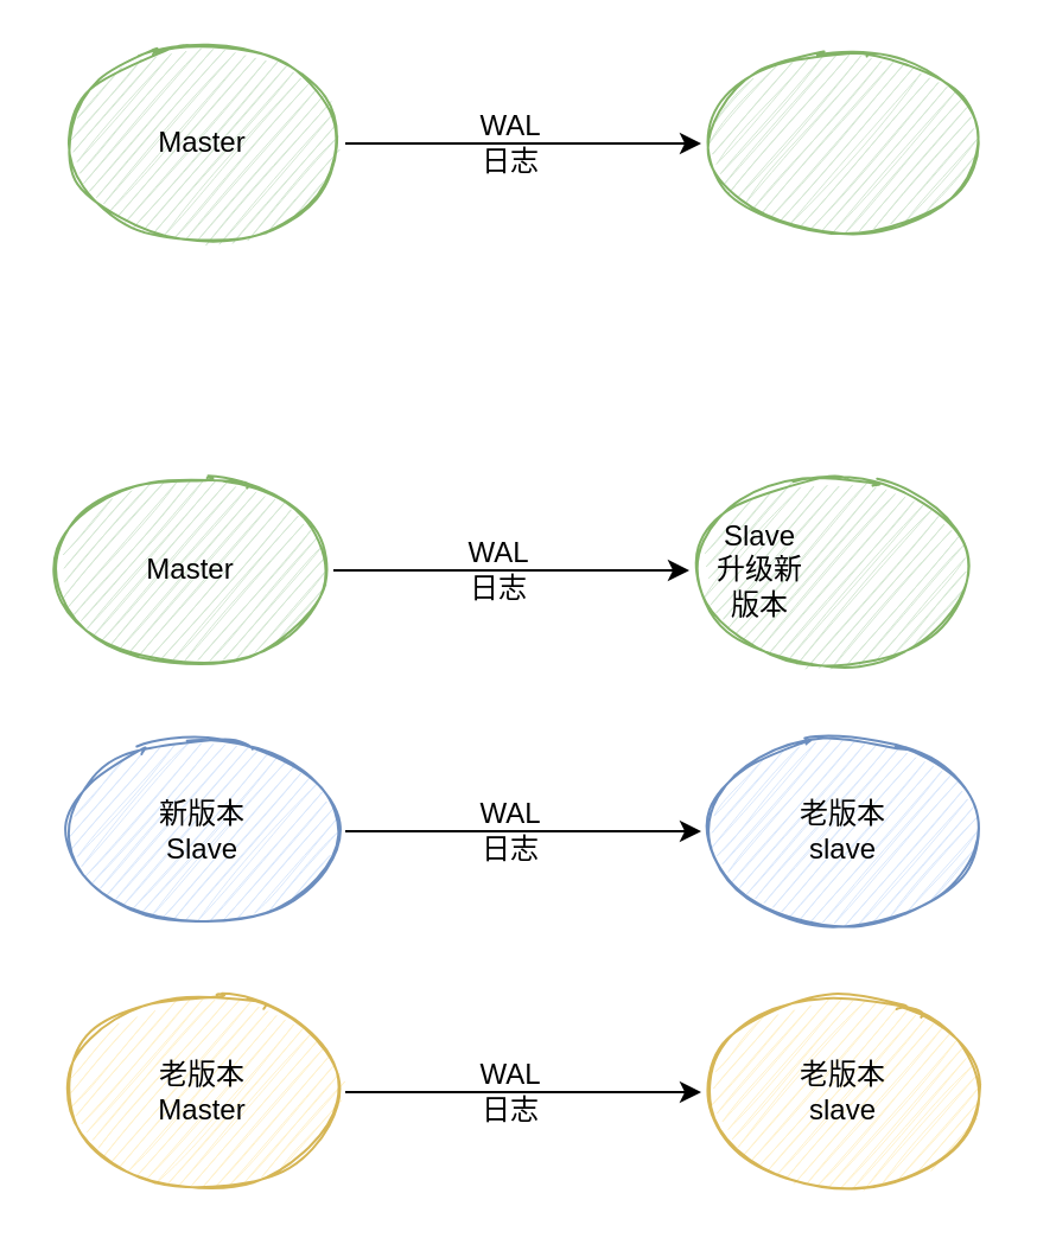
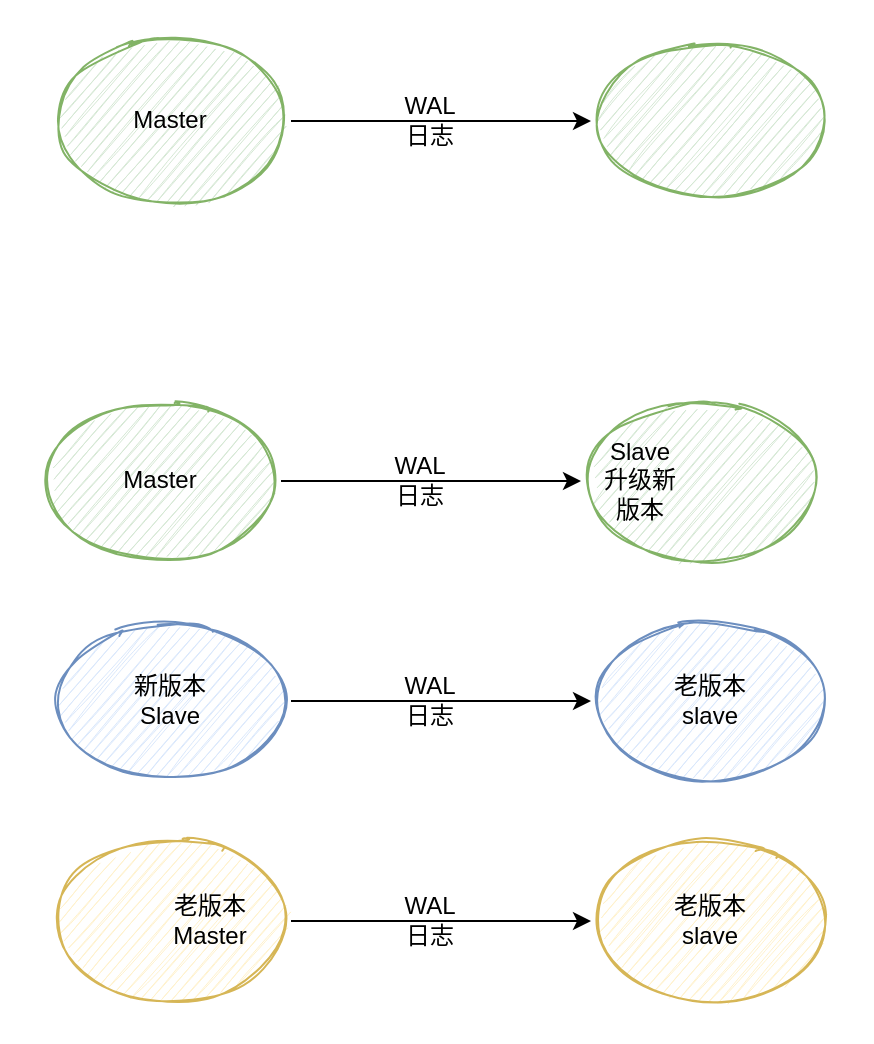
- <mxCell id="20" value="老版本&lt;br&gt;Master" style="text;html=1;strokeColor=none;fillColor=none;align=center;verticalAlign=middle;whiteSpace=wrap;rounded=0;sketch=1;" vertex="1" parent="1"><mxGeometry x="65" y="450" width="40" height="20" as="geometry" /></mxCell>
+ <mxCell id="20" value="老版本&lt;br&gt;Master" style="text;html=1;strokeColor=none;fillColor=none;align=center;verticalAlign=middle;whiteSpace=wrap;rounded=0;sketch=1;" vertex="1" parent="1"><mxGeometry x="85" y="450" width="40" height="20" as="geometry" /></mxCell>
